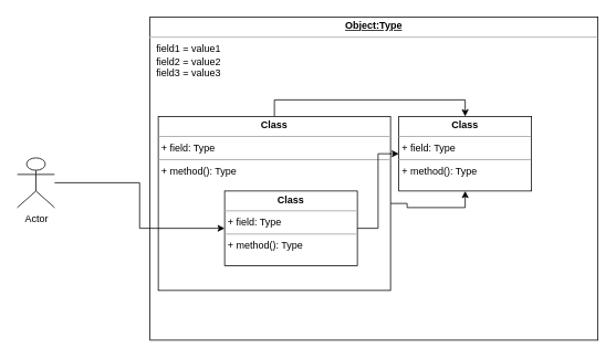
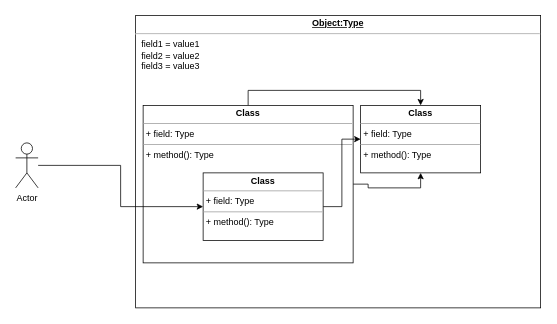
- <mxCell id="10" value="Actor" style="shape=umlActor;verticalLabelPosition=bottom;labelBackgroundColor=#ffffff;verticalAlign=top;html=1;" vertex="1" parent="1"><mxGeometry x="20" y="190" width="45" height="60" as="geometry" /></mxCell>
+ <mxCell id="10" value="Actor" style="shape=umlActor;verticalLabelPosition=bottom;labelBackgroundColor=#ffffff;verticalAlign=top;html=1;" vertex="1" parent="1"><mxGeometry x="20" y="190" width="30" height="60" as="geometry" /></mxCell>
